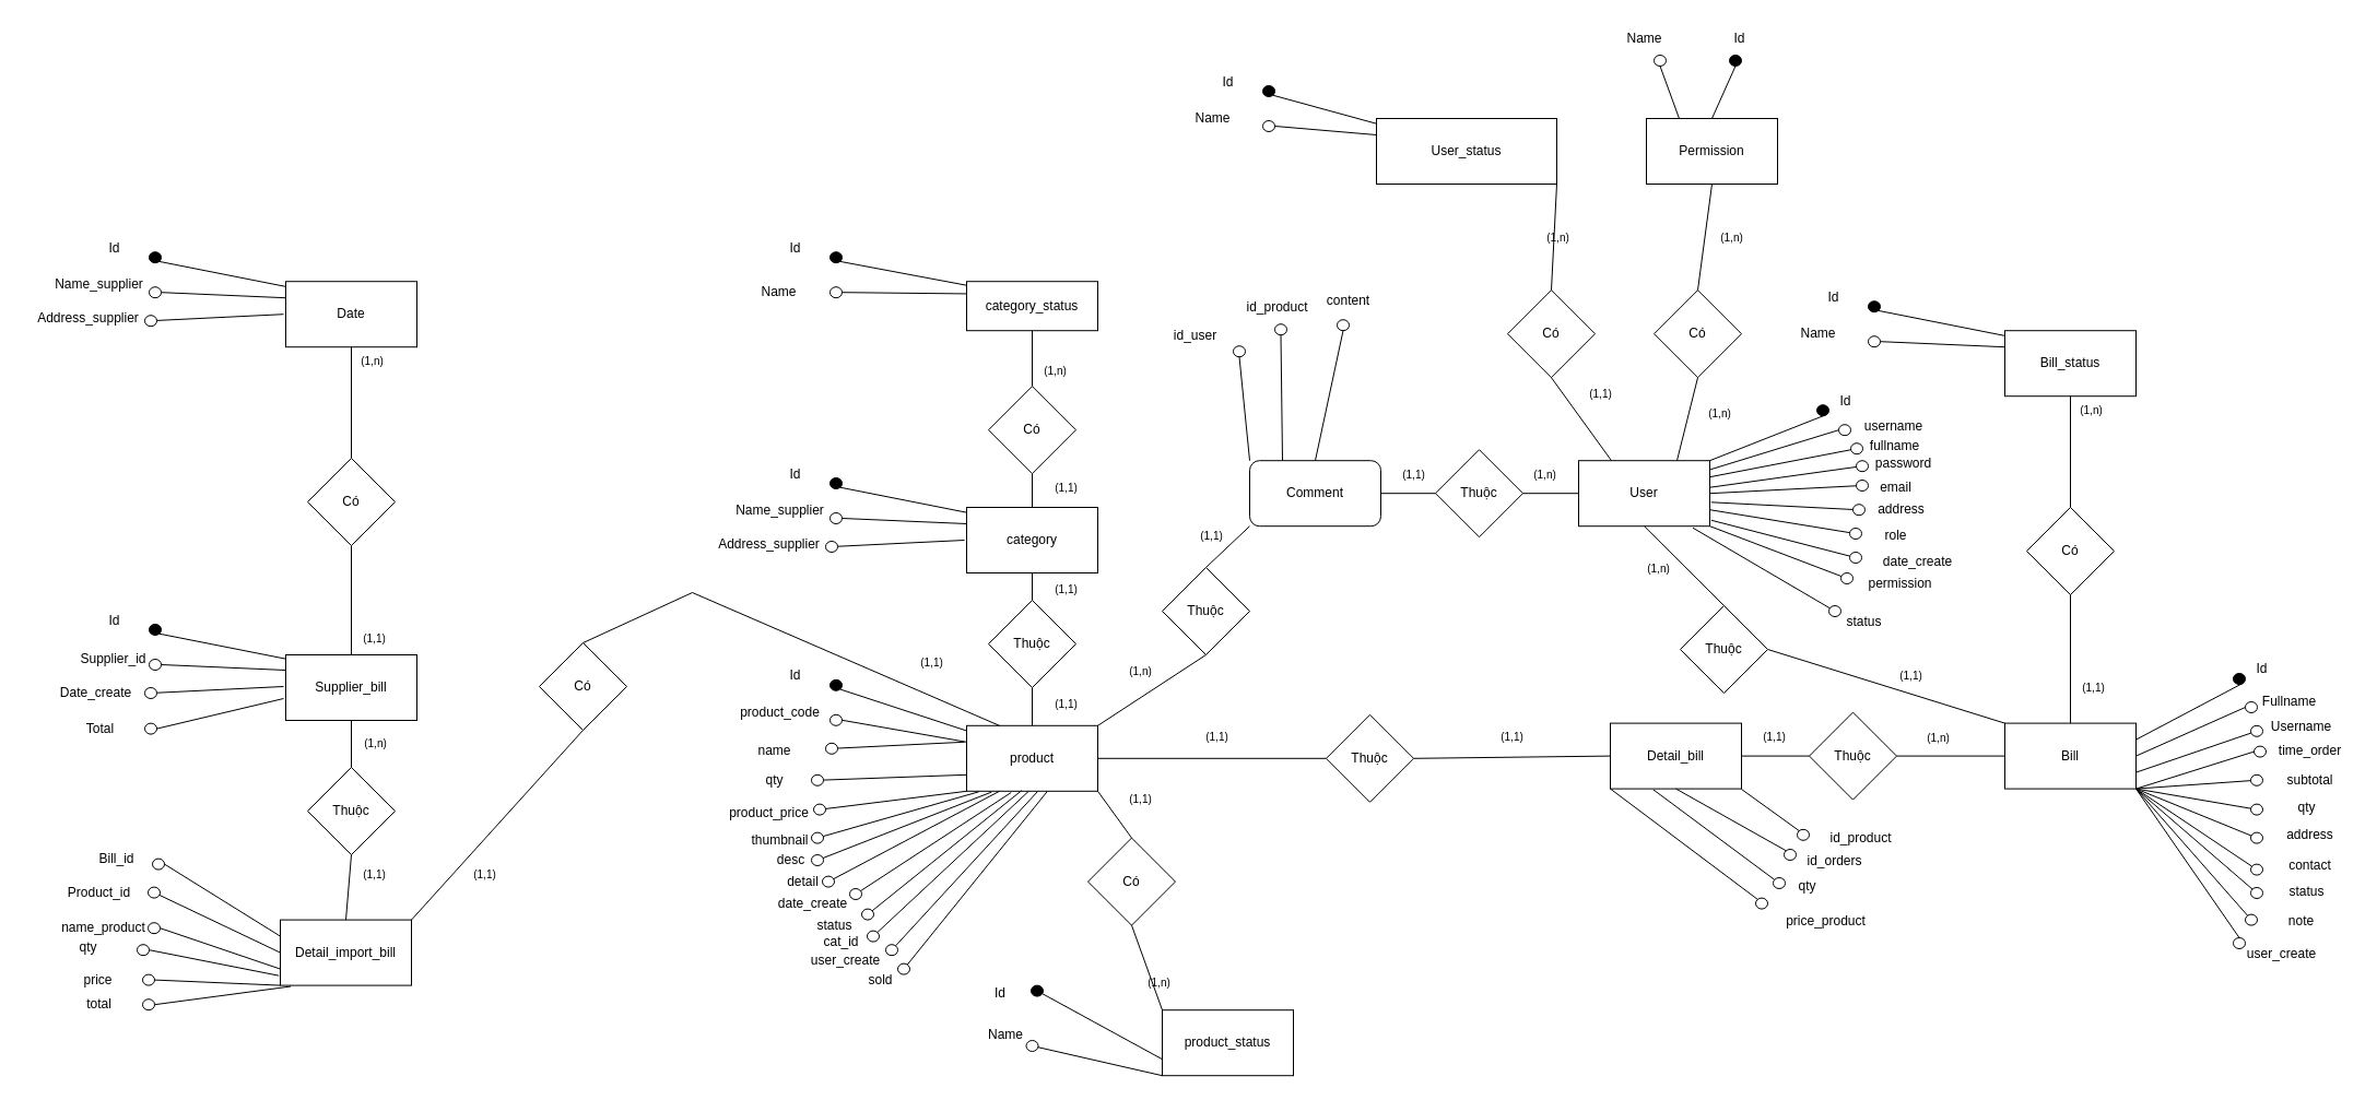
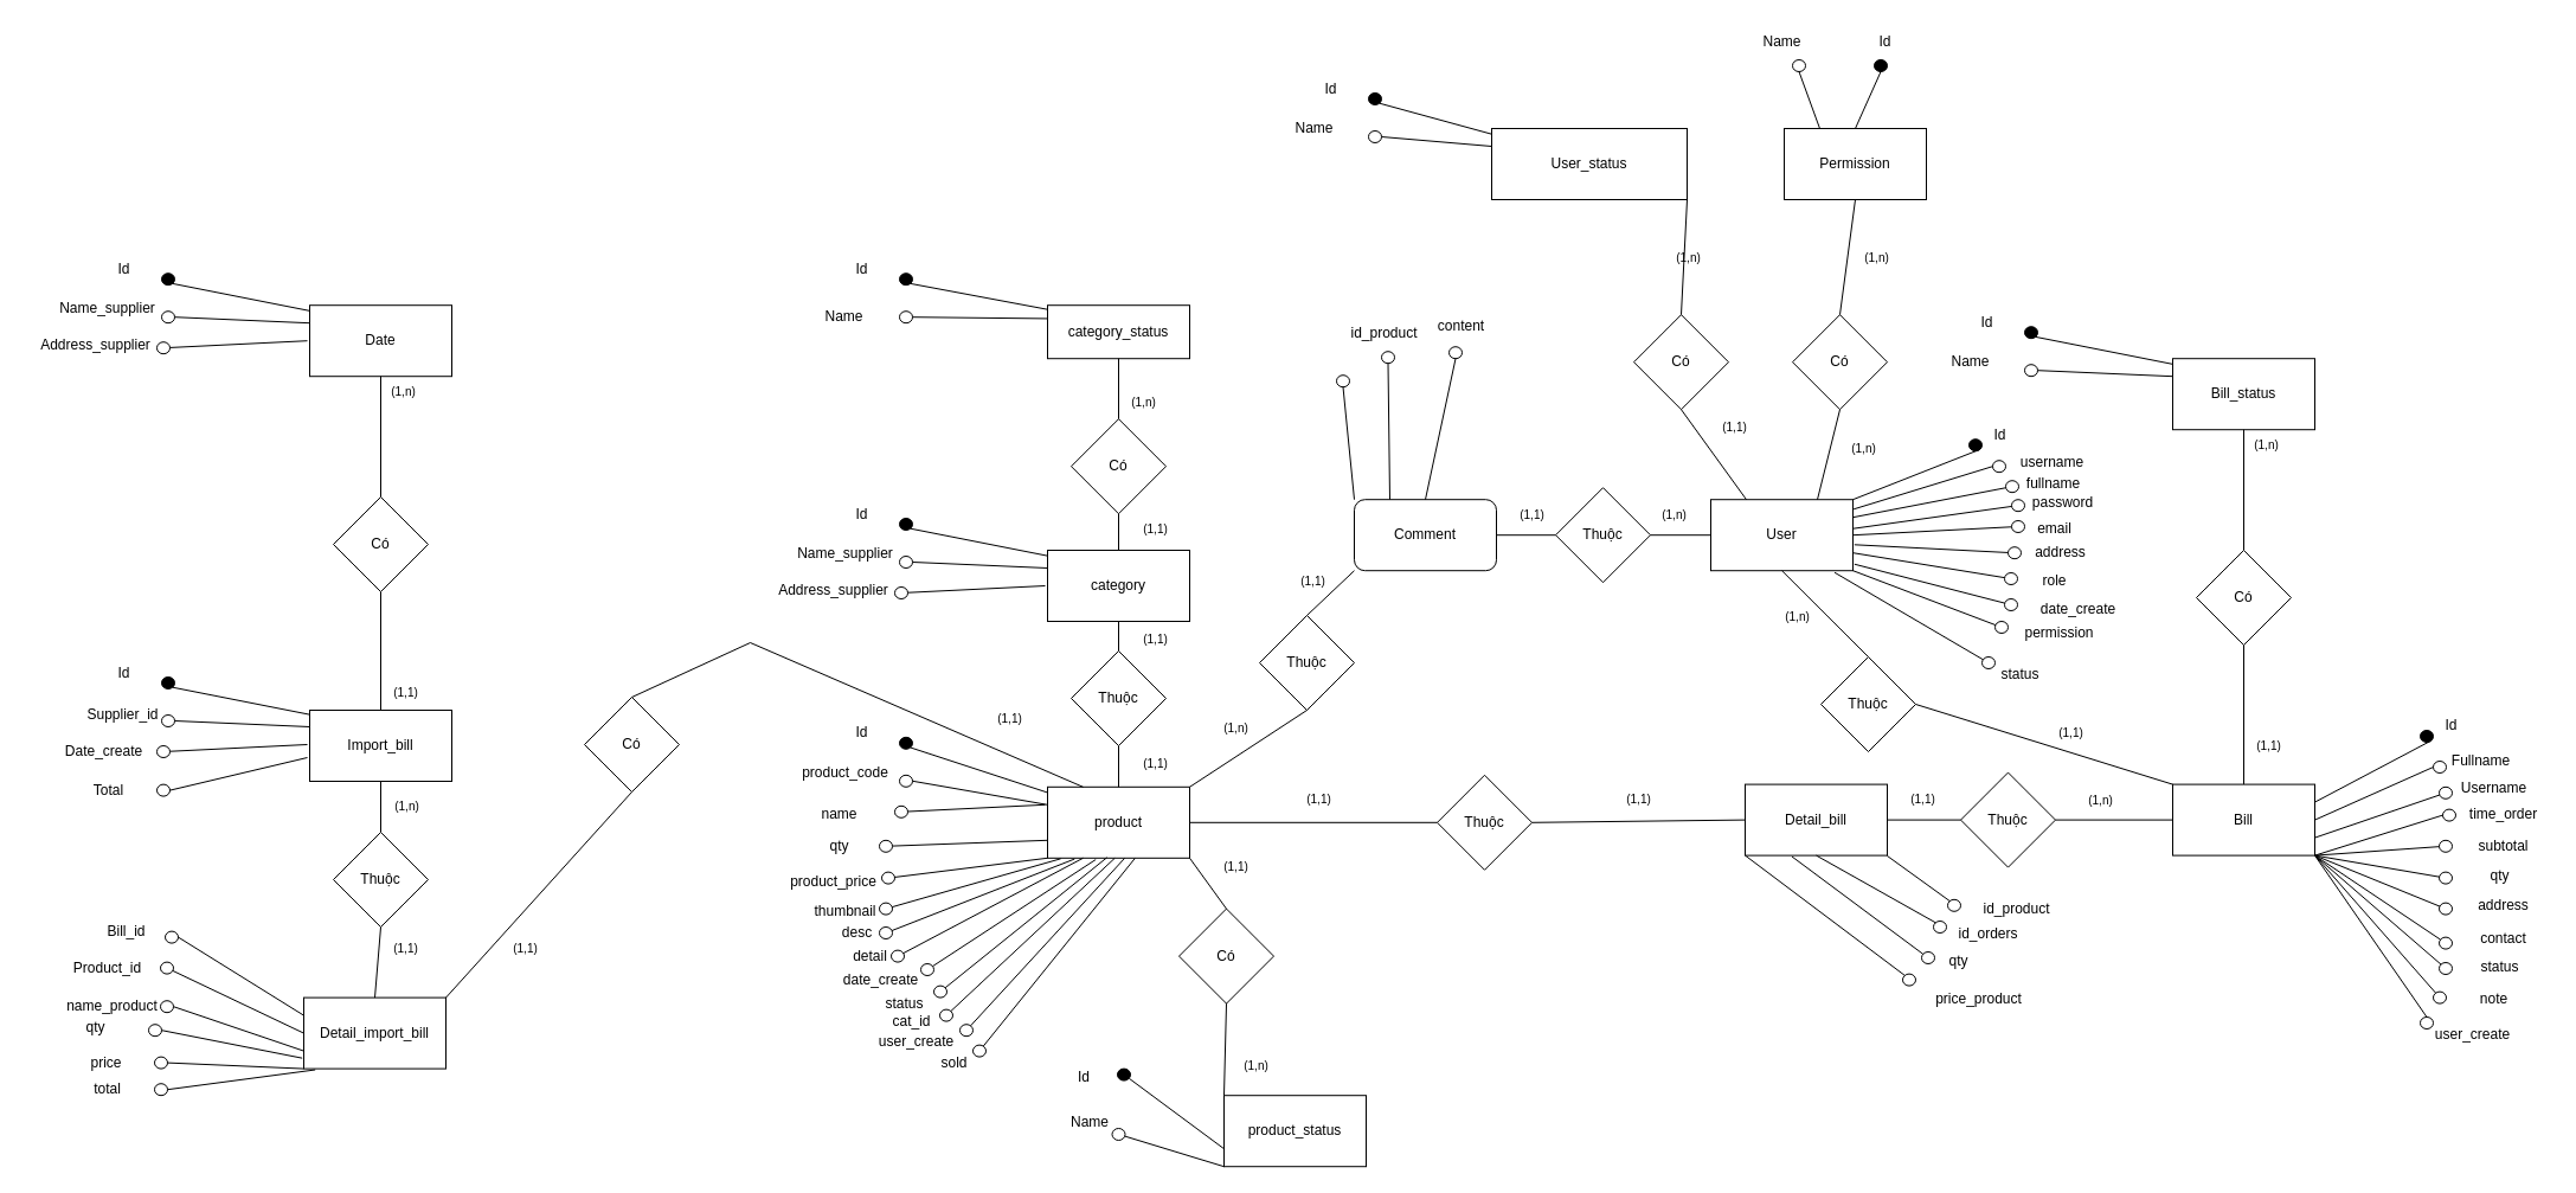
- <mxCell id="233" value="id_user" style="text;html=1;align=center;verticalAlign=middle;resizable=0;points=[];autosize=1;strokeColor=none;fillColor=none;" parent="1" vertex="1"><mxGeometry x="1063" y="292" width="60" height="30" as="geometry" /></mxCell>
- <mxCell id="17" value="Supplier_bill" style="rounded=0;whiteSpace=wrap;html=1;" parent="1" vertex="1"><mxGeometry x="261" y="599" width="120" height="60" as="geometry" /></mxCell>
+ <mxCell id="17" value="Import_bill" style="rounded=0;whiteSpace=wrap;html=1;" parent="1" vertex="1"><mxGeometry x="261" y="599" width="120" height="60" as="geometry" /></mxCell>
- <mxCell id="117" value="product_status" style="rounded=0;whiteSpace=wrap;html=1;" parent="1" vertex="1"><mxGeometry x="1063" y="924.2" width="120" height="60" as="geometry" /></mxCell>
+ <mxCell id="117" value="product_status" style="rounded=0;whiteSpace=wrap;html=1;" parent="1" vertex="1"><mxGeometry x="1033" y="924.2" width="120" height="60" as="geometry" /></mxCell>
